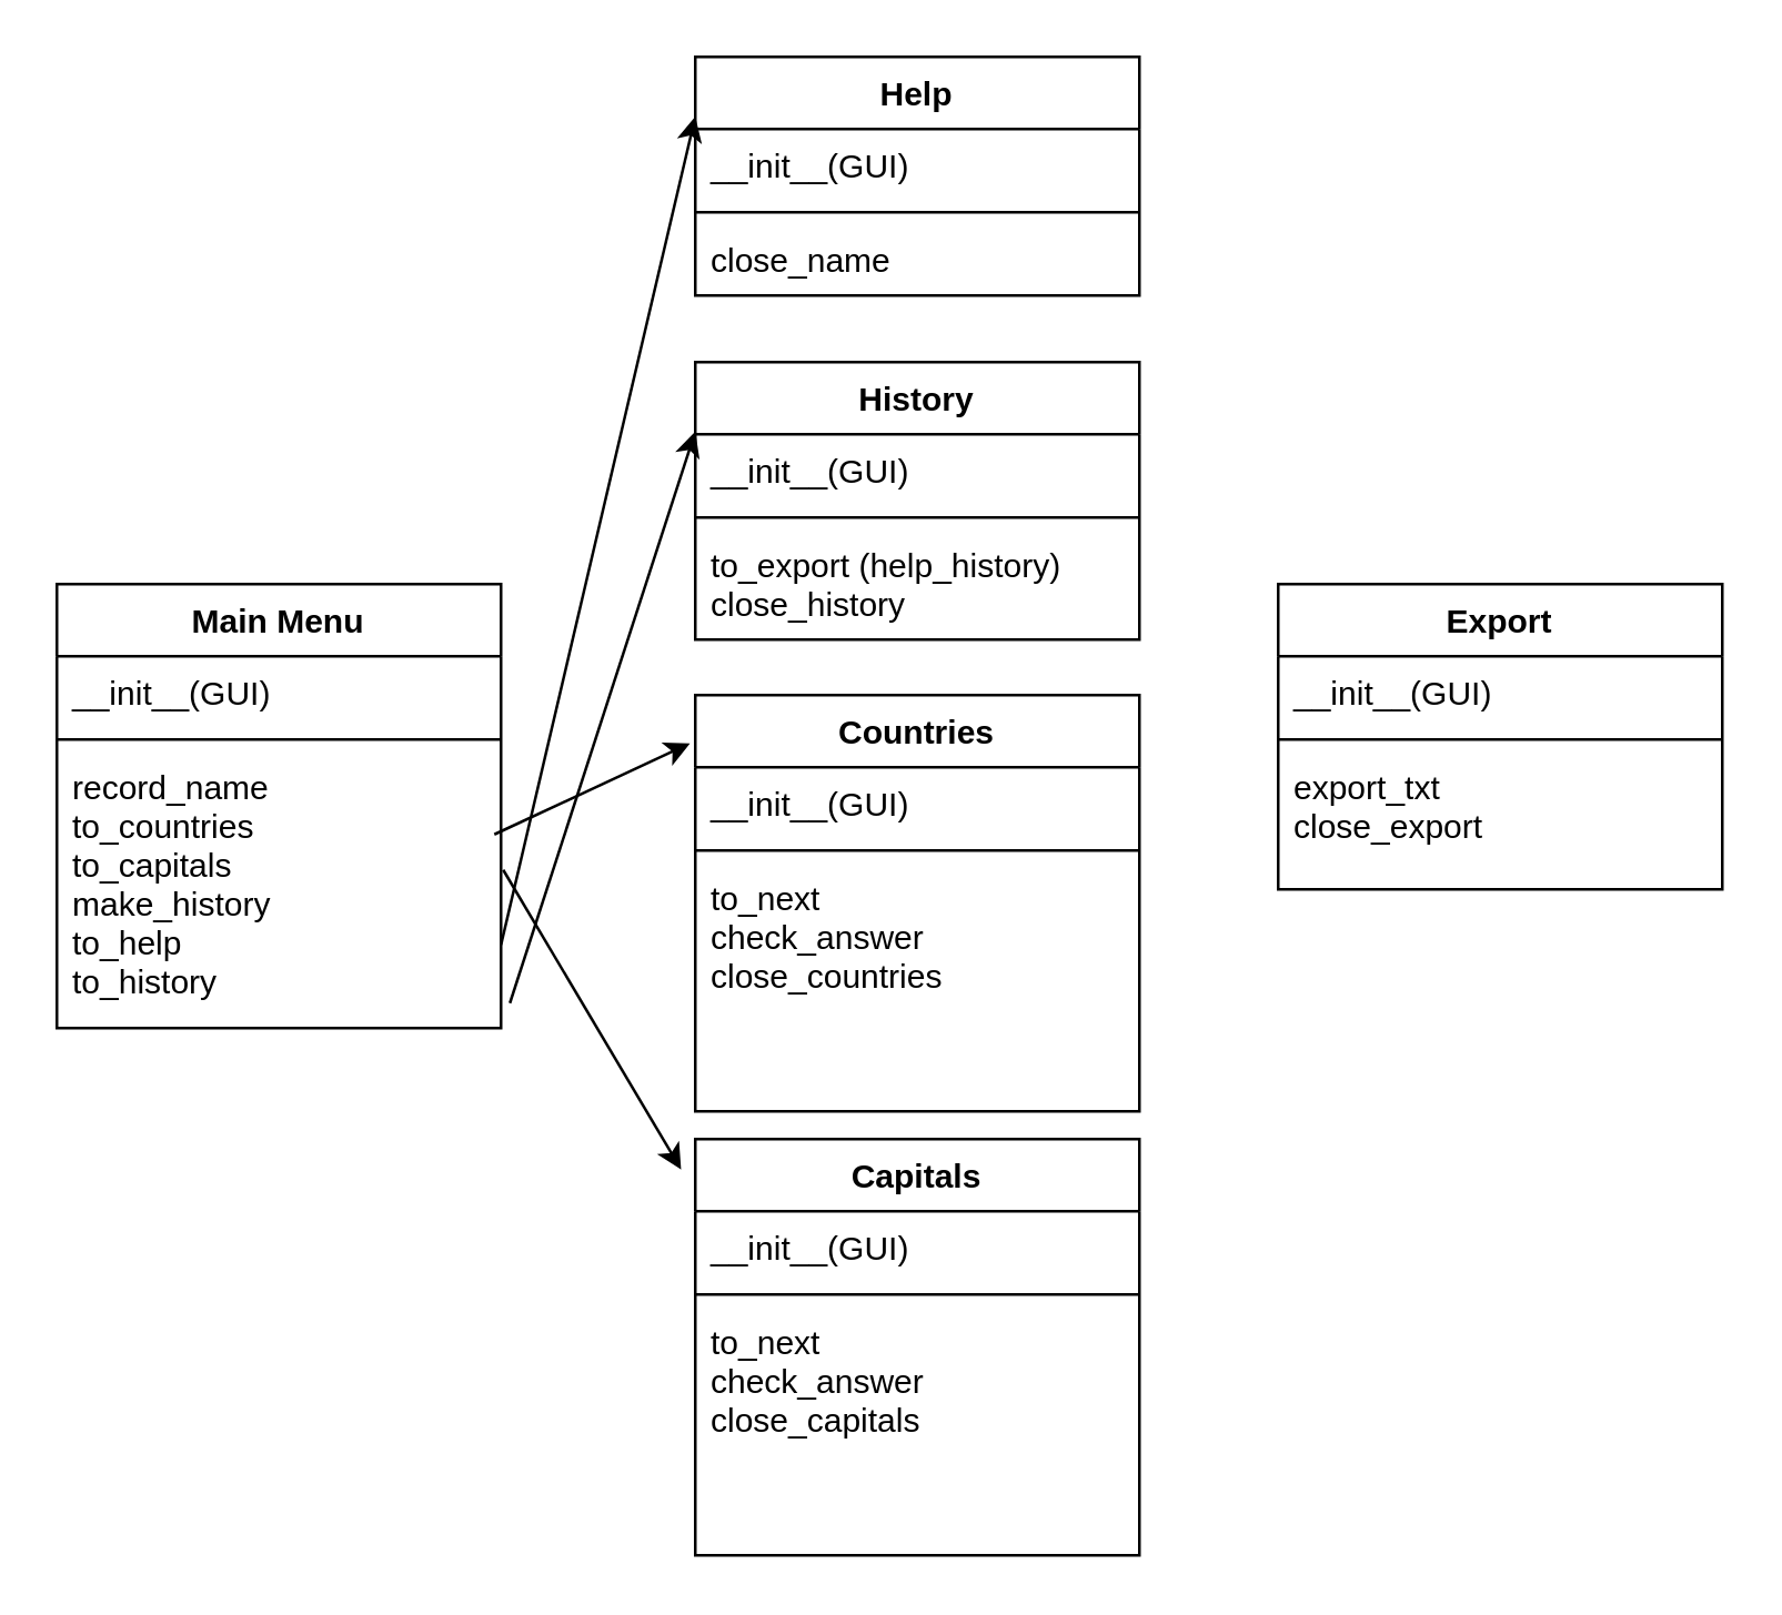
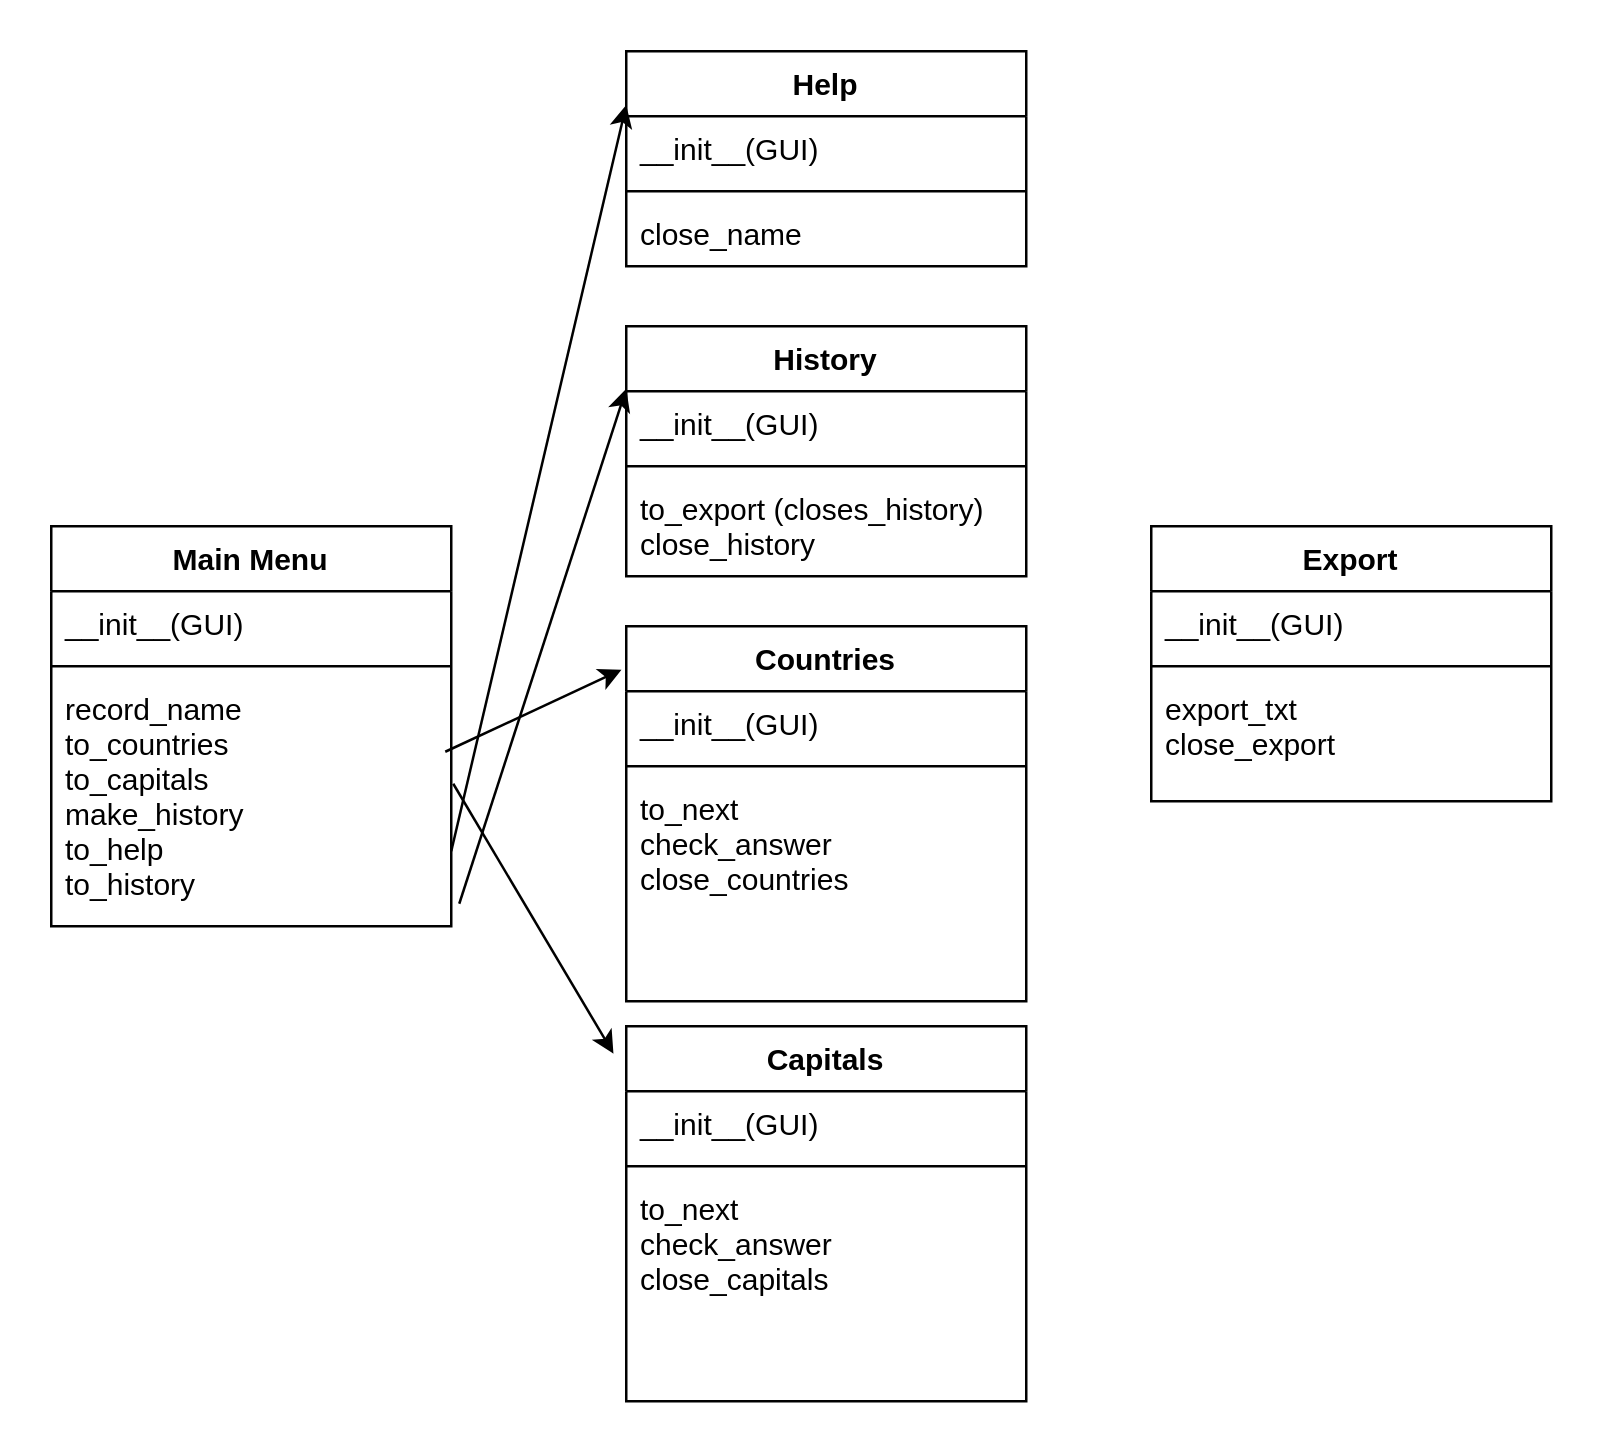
- <mxCell id="13" value="to_export (help_history)&#10;close_history" style="text;strokeColor=none;fillColor=none;align=left;verticalAlign=top;spacingLeft=4;spacingRight=4;overflow=hidden;rotatable=0;points=[[0,0.5],[1,0.5]];portConstraint=eastwest;" parent="10" vertex="1"><mxGeometry y="60" width="160" height="40" as="geometry" /></mxCell>
+ <mxCell id="13" value="to_export (closes_history)&#10;close_history" style="text;strokeColor=none;fillColor=none;align=left;verticalAlign=top;spacingLeft=4;spacingRight=4;overflow=hidden;rotatable=0;points=[[0,0.5],[1,0.5]];portConstraint=eastwest;" parent="10" vertex="1"><mxGeometry y="60" width="160" height="40" as="geometry" /></mxCell>
